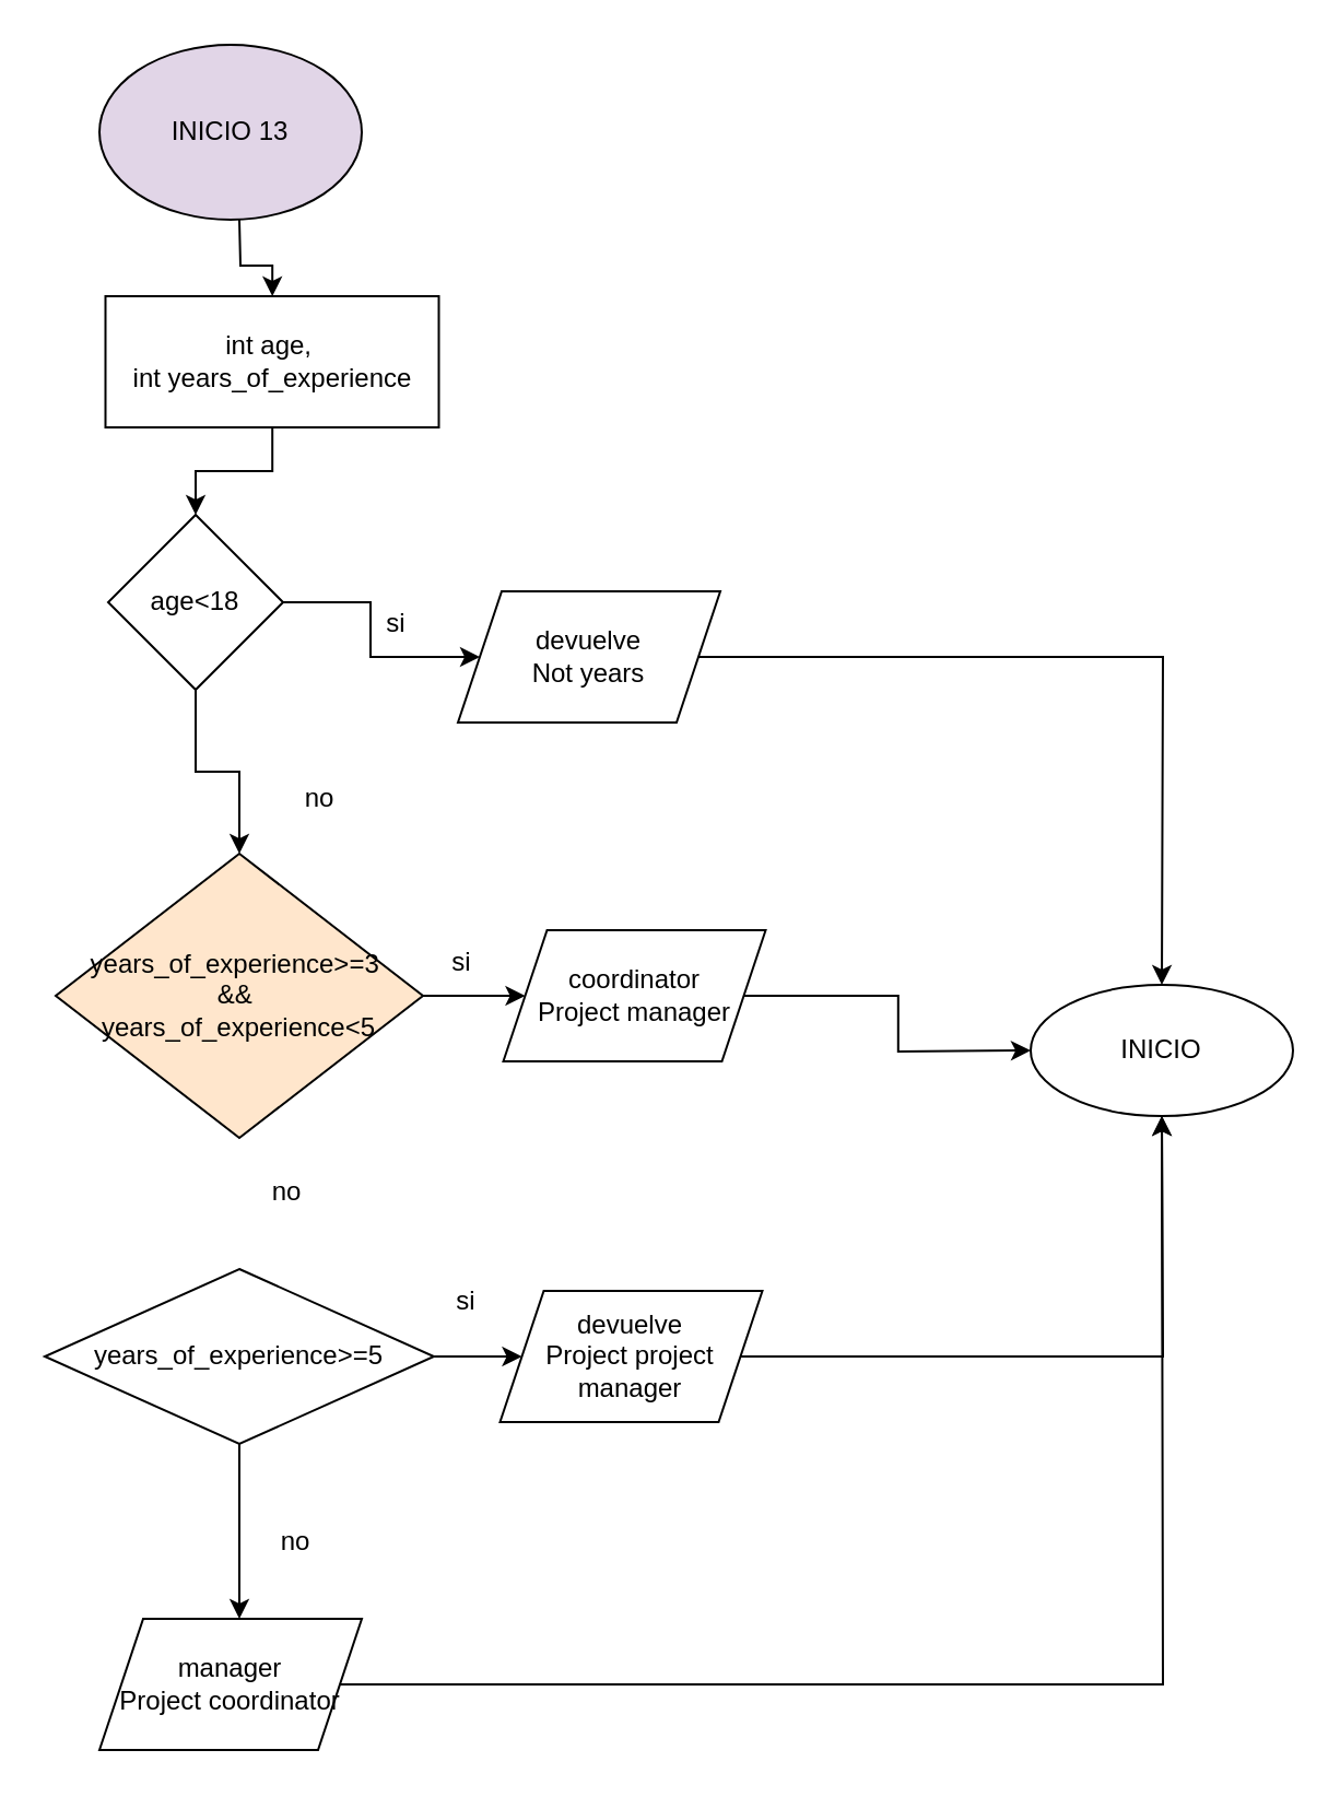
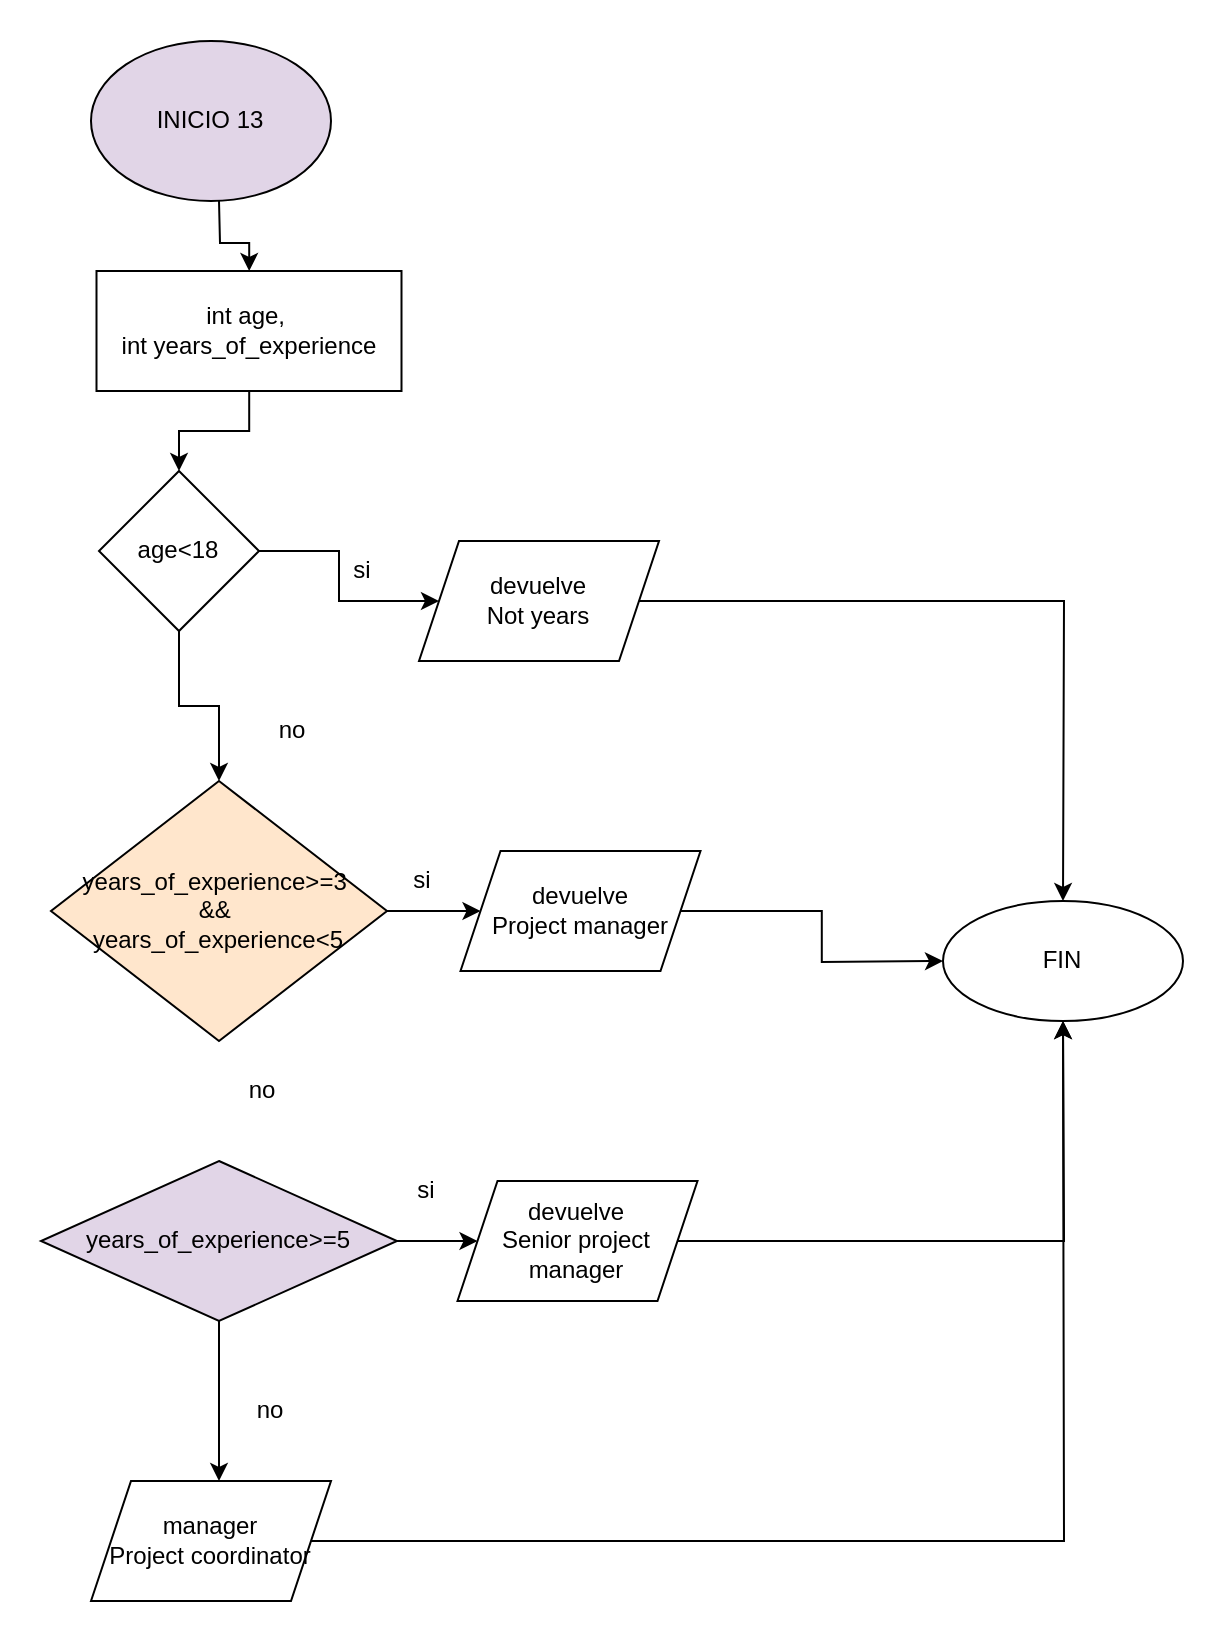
- <mxCell id="16" value="coordinator&lt;div&gt;Project manager&lt;/div&gt;" style="shape=parallelogram;perimeter=parallelogramPerimeter;whiteSpace=wrap;html=1;fixedSize=1;rounded=0;" vertex="1" parent="1"><mxGeometry x="229.75" y="425" width="120" height="60" as="geometry" /></mxCell>
+ <mxCell id="16" value="devuelve&lt;div&gt;Project manager&lt;/div&gt;" style="shape=parallelogram;perimeter=parallelogramPerimeter;whiteSpace=wrap;html=1;fixedSize=1;rounded=0;" vertex="1" parent="1"><mxGeometry x="229.75" y="425" width="120" height="60" as="geometry" /></mxCell>
- <mxCell id="28" value="INICIO" style="ellipse;whiteSpace=wrap;html=1;" vertex="1" parent="1"><mxGeometry x="471" y="450" width="120" height="60" as="geometry" /></mxCell>
+ <mxCell id="28" value="FIN" style="ellipse;whiteSpace=wrap;html=1;" vertex="1" parent="1"><mxGeometry x="471" y="450" width="120" height="60" as="geometry" /></mxCell>
- <mxCell id="12" value="years_of_experience&amp;gt;=5" style="rhombus;whiteSpace=wrap;html=1;rounded=0;" vertex="1" parent="1"><mxGeometry x="20" y="580" width="178" height="80" as="geometry" /></mxCell>
+ <mxCell id="12" value="years_of_experience&amp;gt;=5" style="rhombus;whiteSpace=wrap;html=1;rounded=0;fillColor=#e1d5e7;" vertex="1" parent="1"><mxGeometry x="20" y="580" width="178" height="80" as="geometry" /></mxCell>
- <mxCell id="18" value="devuelve&lt;div&gt;Project project manager&lt;br&gt;&lt;/div&gt;" style="shape=parallelogram;perimeter=parallelogramPerimeter;whiteSpace=wrap;html=1;fixedSize=1;rounded=0;" vertex="1" parent="1"><mxGeometry x="228.25" y="590" width="120" height="60" as="geometry" /></mxCell>
+ <mxCell id="18" value="devuelve&lt;div&gt;Senior project manager&lt;br&gt;&lt;/div&gt;" style="shape=parallelogram;perimeter=parallelogramPerimeter;whiteSpace=wrap;html=1;fixedSize=1;rounded=0;" vertex="1" parent="1"><mxGeometry x="228.25" y="590" width="120" height="60" as="geometry" /></mxCell>
